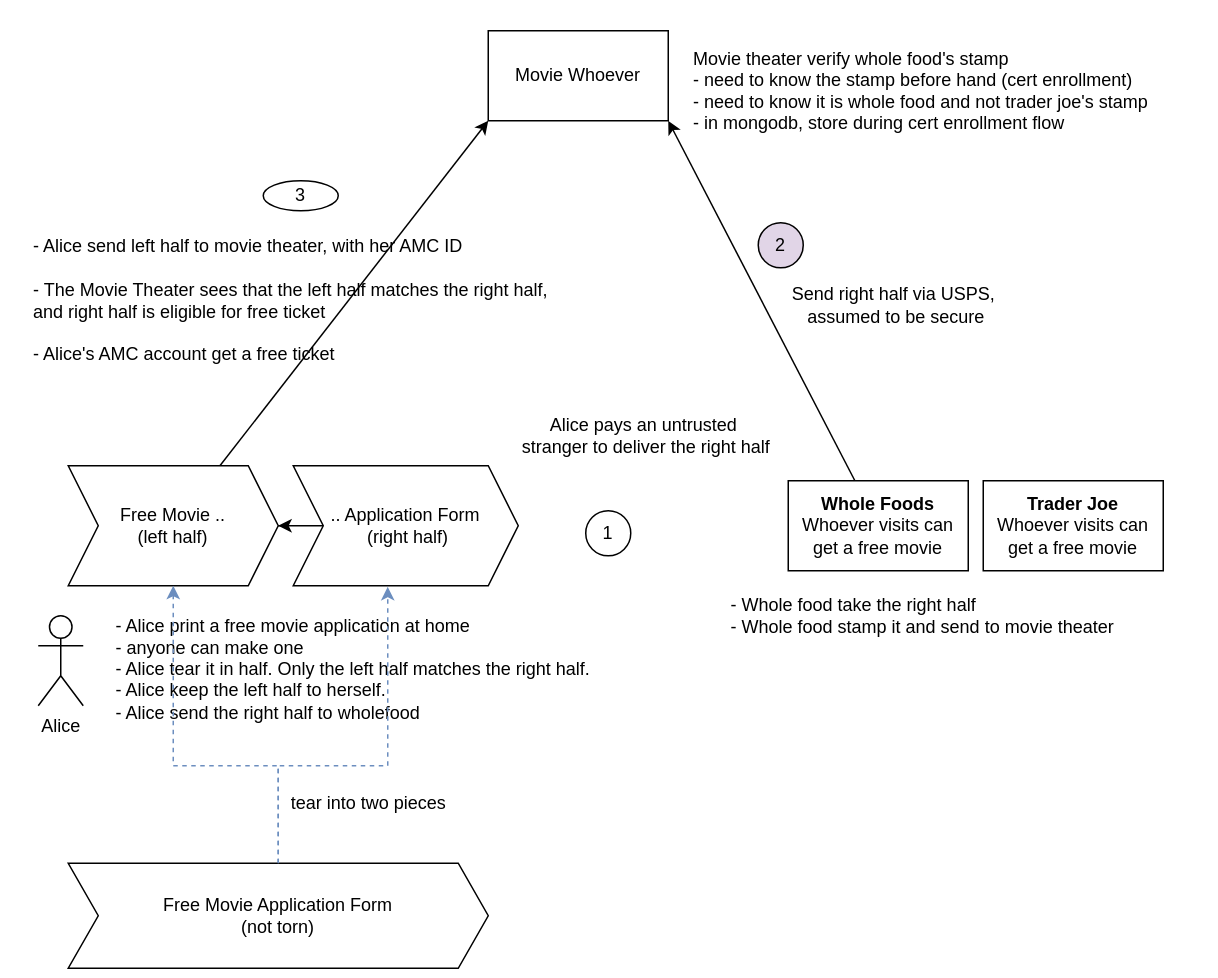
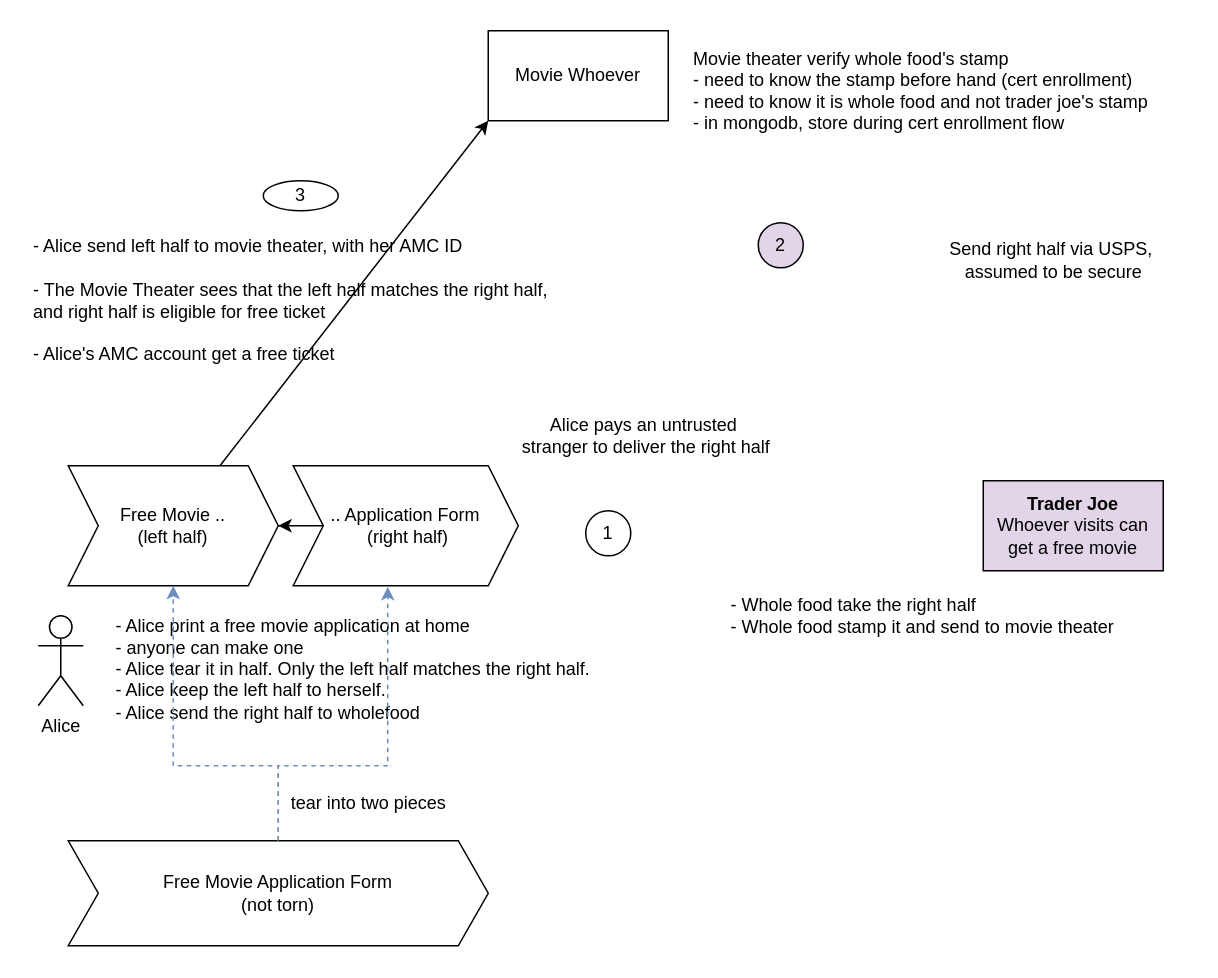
- <mxCell id="8" style="rounded=0;orthogonalLoop=1;jettySize=auto;html=1;entryX=1;entryY=1;entryDx=0;entryDy=0;" edge="1" parent="1" source="9" target="2"><mxGeometry relative="1" as="geometry" /></mxCell>
- <mxCell id="19" value="Send right half via USPS,&lt;div&gt;&amp;nbsp;assumed to be secure&lt;/div&gt;" style="text;html=1;align=center;verticalAlign=middle;resizable=0;points=[];autosize=1;strokeColor=none;fillColor=none;" vertex="1" parent="1"><mxGeometry x="515" y="183" width="160" height="40" as="geometry" /></mxCell>
+ <mxCell id="19" value="Send right half via USPS,&lt;div&gt;&amp;nbsp;assumed to be secure&lt;/div&gt;" style="text;html=1;align=center;verticalAlign=middle;resizable=0;points=[];autosize=1;strokeColor=none;fillColor=none;" vertex="1" parent="1"><mxGeometry x="620" y="153" width="160" height="40" as="geometry" /></mxCell>
- <mxCell id="9" value="&lt;b&gt;Whole Foods&lt;/b&gt;&lt;div&gt;Whoever visits can get a free movie&lt;/div&gt;" style="rounded=0;whiteSpace=wrap;html=1;" vertex="1" parent="1"><mxGeometry x="525" y="320" width="120" height="60" as="geometry" /></mxCell>
- <mxCell id="17" value="&lt;b&gt;Trader Joe&lt;/b&gt;&lt;div&gt;Whoever visits can get a free movie&lt;/div&gt;" style="rounded=0;whiteSpace=wrap;html=1;" vertex="1" parent="1"><mxGeometry x="655" y="320" width="120" height="60" as="geometry" /></mxCell>
+ <mxCell id="17" value="&lt;b&gt;Trader Joe&lt;/b&gt;&lt;div&gt;Whoever visits can get a free movie&lt;/div&gt;" style="rounded=0;whiteSpace=wrap;html=1;fillColor=#e1d5e7;" vertex="1" parent="1"><mxGeometry x="655" y="320" width="120" height="60" as="geometry" /></mxCell>
- <mxCell id="21" value="Free Movie Application Form&lt;br&gt;(not torn)" style="shape=step;perimeter=stepPerimeter;whiteSpace=wrap;html=1;fixedSize=1;" vertex="1" parent="1"><mxGeometry x="45" y="575" width="280" height="70" as="geometry" /></mxCell>
+ <mxCell id="21" value="Free Movie Application Form&lt;br&gt;(not torn)" style="shape=step;perimeter=stepPerimeter;whiteSpace=wrap;html=1;fixedSize=1;" vertex="1" parent="1"><mxGeometry x="45" y="560" width="280" height="70" as="geometry" /></mxCell>
